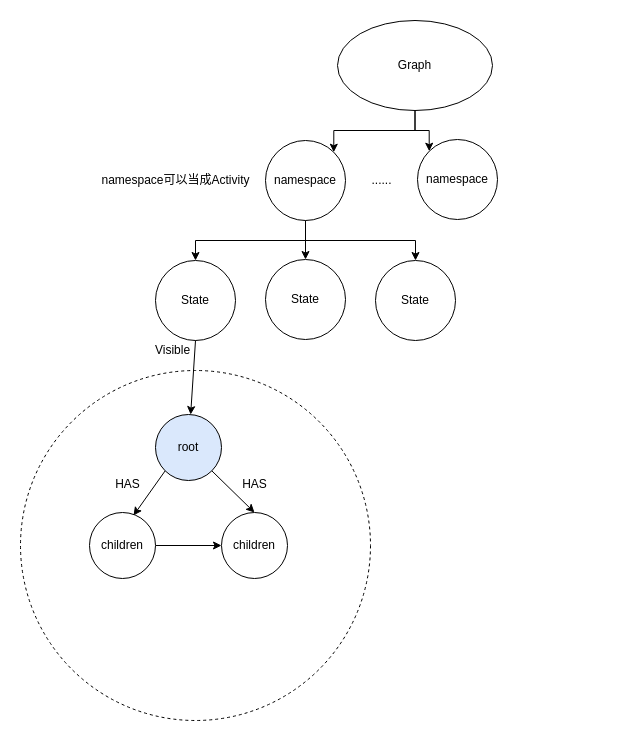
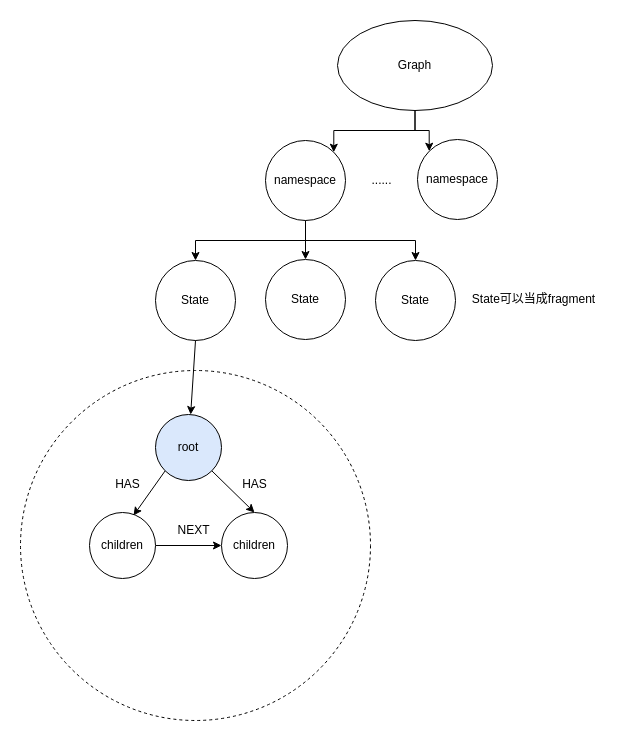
- <mxCell id="10" value="namespace可以当成Activity" style="text;html=1;resizable=0;autosize=1;align=center;verticalAlign=middle;points=[];fillColor=none;strokeColor=none;rounded=0;" vertex="1" parent="1"><mxGeometry x="95" y="170" width="160" height="20" as="geometry" /></mxCell>
+ <mxCell id="15" value="State可以当成fragment" style="text;html=1;resizable=0;autosize=1;align=center;verticalAlign=middle;points=[];fillColor=none;strokeColor=none;rounded=0;" vertex="1" parent="1"><mxGeometry x="463" y="289" width="140" height="20" as="geometry" /></mxCell>
- <mxCell id="27" value="Visible" style="text;html=1;resizable=0;autosize=1;align=center;verticalAlign=middle;points=[];fillColor=none;strokeColor=none;rounded=0;" vertex="1" parent="1"><mxGeometry x="147" y="340" width="50" height="20" as="geometry" /></mxCell>
+ <mxCell id="25" value="NEXT" style="text;html=1;resizable=0;autosize=1;align=center;verticalAlign=middle;points=[];fillColor=none;strokeColor=none;rounded=0;" vertex="1" parent="1"><mxGeometry x="168" y="520" width="50" height="20" as="geometry" /></mxCell>
